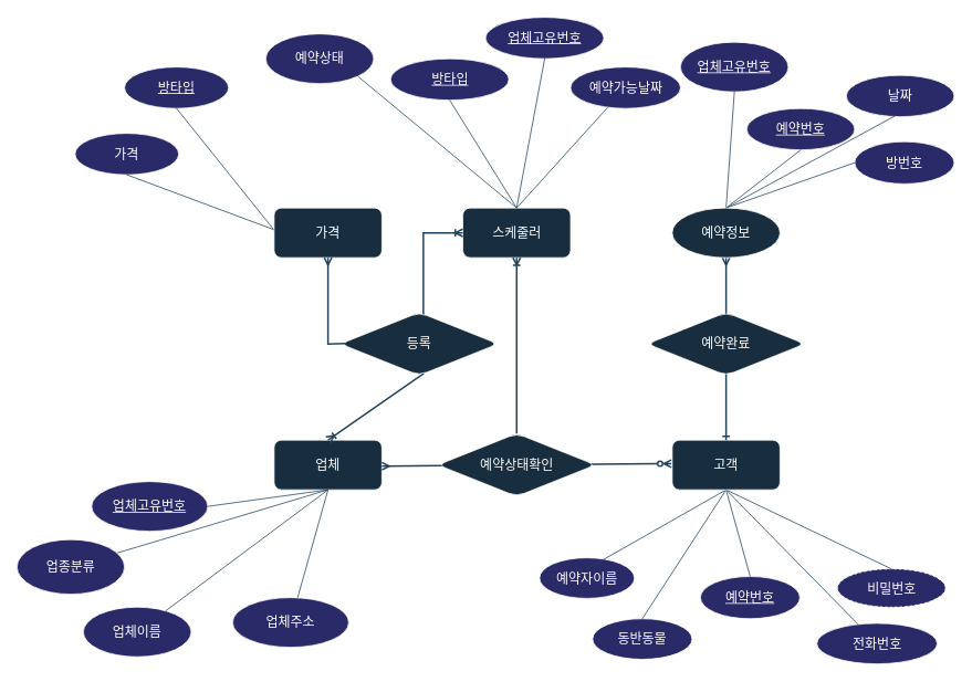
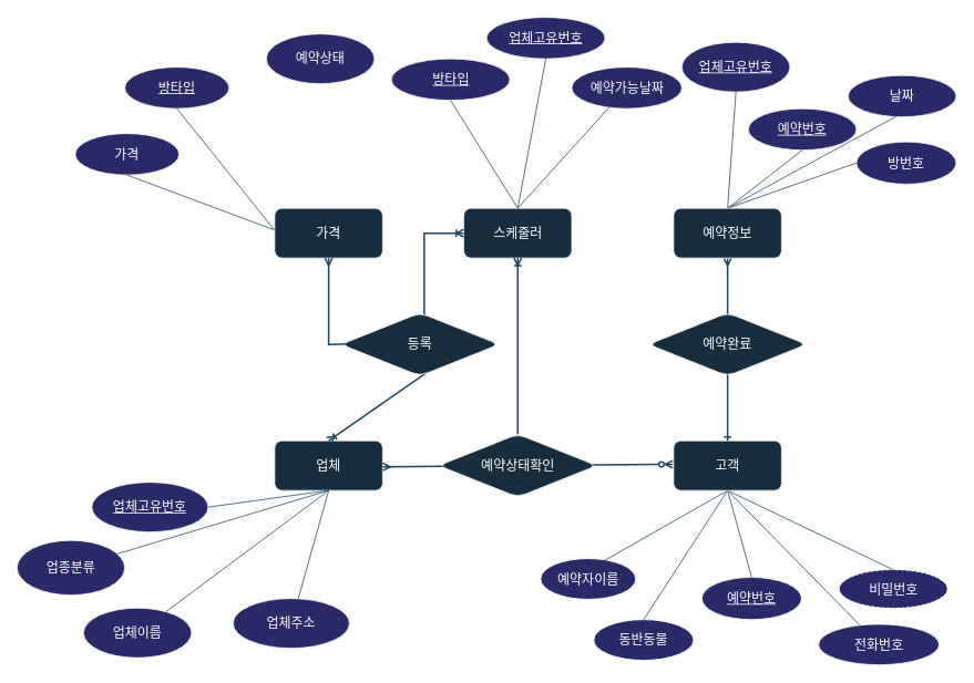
- <mxCell id="43" value="" style="endArrow=none;html=1;rounded=1;strokeColor=#23445D;fontColor=default;exitX=1;exitY=1;exitDx=0;exitDy=0;fontSize=16;labelBackgroundColor=none;entryX=0.5;entryY=0;entryDx=0;entryDy=0;" parent="1" source="39" target="40" edge="1"><mxGeometry width="50" height="50" relative="1" as="geometry"><mxPoint x="571" y="80" as="sourcePoint" /><mxPoint x="705" y="190" as="targetPoint" /><Array as="points" /></mxGeometry></mxCell>
- <mxCell id="34" value="&lt;font style=&quot;font-size: 16px;&quot;&gt;예약정보&lt;/font&gt;" style="ellipse;whiteSpace=wrap;html=1;align=center;strokeColor=#FFFFFF;fontColor=#FFFFFF;fillColor=#182E3E;fontSize=16;labelBackgroundColor=none;" parent="1" vertex="1"><mxGeometry x="810" y="250" width="130" height="60" as="geometry" /></mxCell>
+ <mxCell id="34" value="&lt;font style=&quot;font-size: 16px;&quot;&gt;예약정보&lt;/font&gt;" style="whiteSpace=wrap;html=1;align=center;strokeColor=#FFFFFF;fontColor=#FFFFFF;fillColor=#182E3E;fontSize=16;rounded=1;labelBackgroundColor=none;" parent="1" vertex="1"><mxGeometry x="810" y="250" width="130" height="60" as="geometry" /></mxCell>
